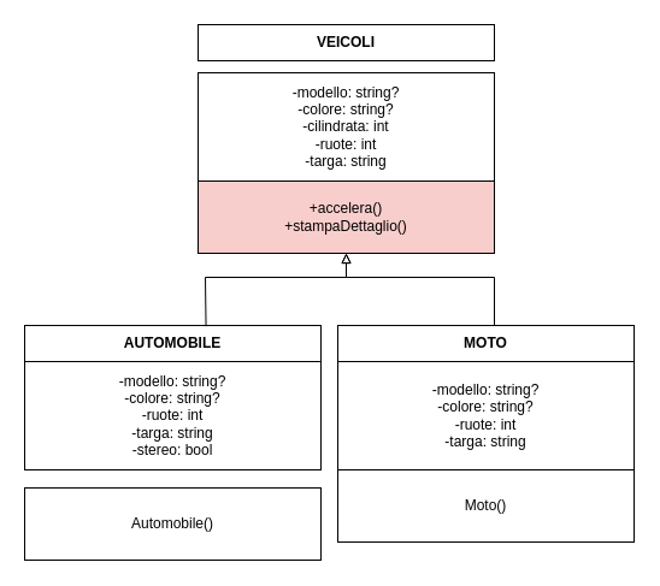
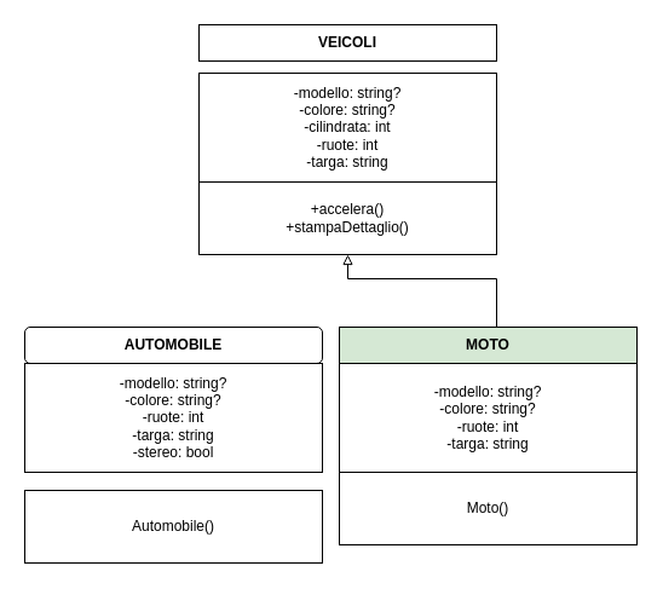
- <mxCell id="4" value="+accelera()&lt;div&gt;+stampaDettaglio()&lt;/div&gt;" style="rounded=0;whiteSpace=wrap;html=1;fillColor=#f8cecc;" parent="1" vertex="1"><mxGeometry x="164" y="150" width="246" height="60" as="geometry" /></mxCell>
+ <mxCell id="4" value="+accelera()&lt;div&gt;+stampaDettaglio()&lt;/div&gt;" style="rounded=0;whiteSpace=wrap;html=1;" parent="1" vertex="1"><mxGeometry x="164" y="150" width="246" height="60" as="geometry" /></mxCell>
- <mxCell id="11" value="" style="endArrow=block;html=1;rounded=0;entryX=0.5;entryY=1;entryDx=0;entryDy=0;exitX=0.612;exitY=0.022;exitDx=0;exitDy=0;exitPerimeter=0;endFill=0;" parent="1" source="5" target="4" edge="1"><mxGeometry width="50" height="50" relative="1" as="geometry"><mxPoint x="174" y="270" as="sourcePoint" /><mxPoint x="290" y="230" as="targetPoint" /><Array as="points"><mxPoint x="170" y="230" /><mxPoint x="287" y="230" /></Array></mxGeometry></mxCell>
- <mxCell id="5" value="&lt;b&gt;AUTOMOBILE&lt;/b&gt;" style="rounded=0;whiteSpace=wrap;html=1;" parent="1" vertex="1"><mxGeometry x="20" y="270" width="246" height="30" as="geometry" /></mxCell>
+ <mxCell id="5" value="&lt;b&gt;AUTOMOBILE&lt;/b&gt;" style="whiteSpace=wrap;html=1;rounded=1;" parent="1" vertex="1"><mxGeometry x="20" y="270" width="246" height="30" as="geometry" /></mxCell>
- <mxCell id="8" value="&lt;b&gt;MOTO&lt;/b&gt;" style="rounded=0;whiteSpace=wrap;html=1;" parent="1" vertex="1"><mxGeometry x="280" y="270" width="246" height="30" as="geometry" /></mxCell>
+ <mxCell id="8" value="&lt;b&gt;MOTO&lt;/b&gt;" style="rounded=0;whiteSpace=wrap;html=1;fillColor=#d5e8d4;" parent="1" vertex="1"><mxGeometry x="280" y="270" width="246" height="30" as="geometry" /></mxCell>
